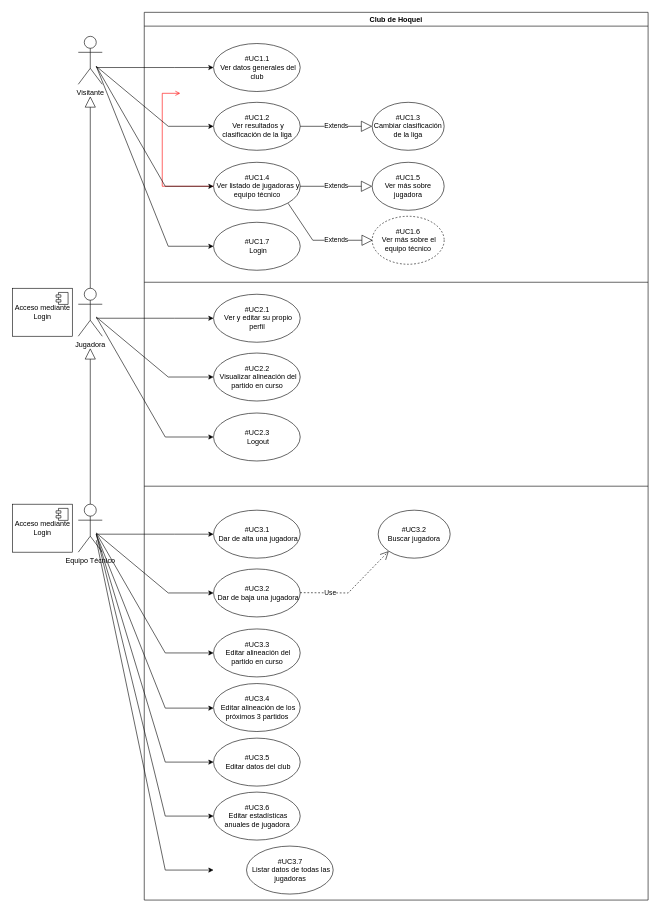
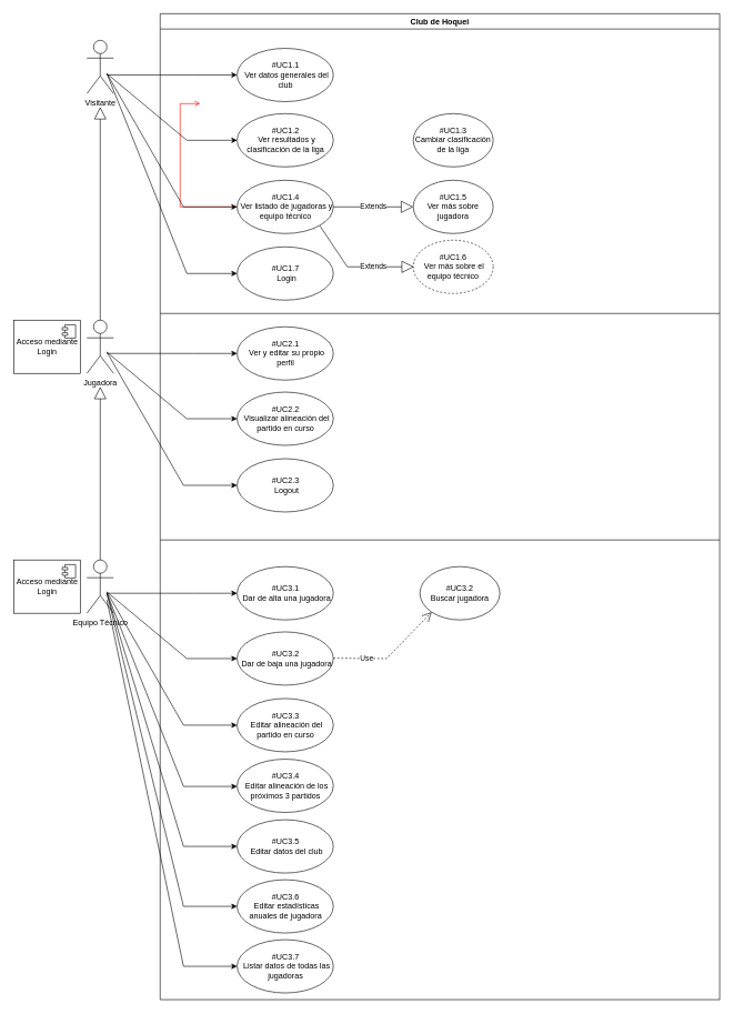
- <mxCell id="9" value="Extends" style="endArrow=block;endSize=16;endFill=0;html=1;rounded=0;exitX=1;exitY=0.5;exitDx=0;exitDy=0;entryX=0;entryY=0.5;entryDx=0;entryDy=0;" edge="1" parent="2" source="5" target="10"><mxGeometry width="160" relative="1" as="geometry"><mxPoint x="250" y="91.5" as="sourcePoint" /><mxPoint x="410" y="91.5" as="targetPoint" /></mxGeometry></mxCell>
- <mxCell id="37" value="#UC3.7&lt;br&gt;&amp;nbsp;Listar datos de todas las jugadoras" style="ellipse;whiteSpace=wrap;html=1;" vertex="1" parent="2"><mxGeometry x="170.5" y="1390" width="144.5" height="80" as="geometry" /></mxCell>
+ <mxCell id="37" value="#UC3.7&lt;br&gt;&amp;nbsp;Listar datos de todas las jugadoras" style="ellipse;whiteSpace=wrap;html=1;" vertex="1" parent="2"><mxGeometry x="115.5" y="1390" width="144.5" height="80" as="geometry" /></mxCell>
